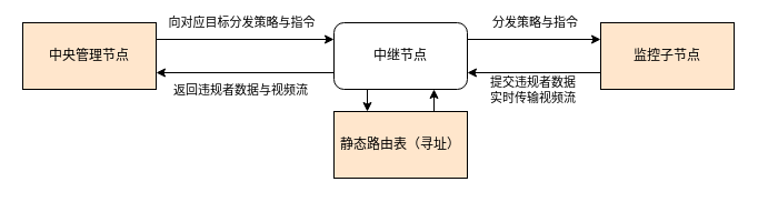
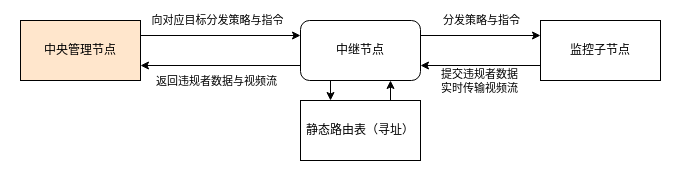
- <mxCell id="4" value="监控子节点" style="rounded=0;whiteSpace=wrap;html=1;fillColor=#ffe6cc;" vertex="1" parent="1"><mxGeometry x="540" y="20" width="120" height="60" as="geometry" /></mxCell>
+ <mxCell id="4" value="监控子节点" style="rounded=0;whiteSpace=wrap;html=1;" vertex="1" parent="1"><mxGeometry x="540" y="20" width="120" height="60" as="geometry" /></mxCell>
- <mxCell id="15" value="静态路由表（寻址）" style="rounded=0;whiteSpace=wrap;html=1;fillColor=#ffe6cc;" vertex="1" parent="1"><mxGeometry x="300" y="100" width="120" height="60" as="geometry" /></mxCell>
+ <mxCell id="15" value="静态路由表（寻址）" style="rounded=0;whiteSpace=wrap;html=1;" vertex="1" parent="1"><mxGeometry x="300" y="100" width="120" height="60" as="geometry" /></mxCell>
